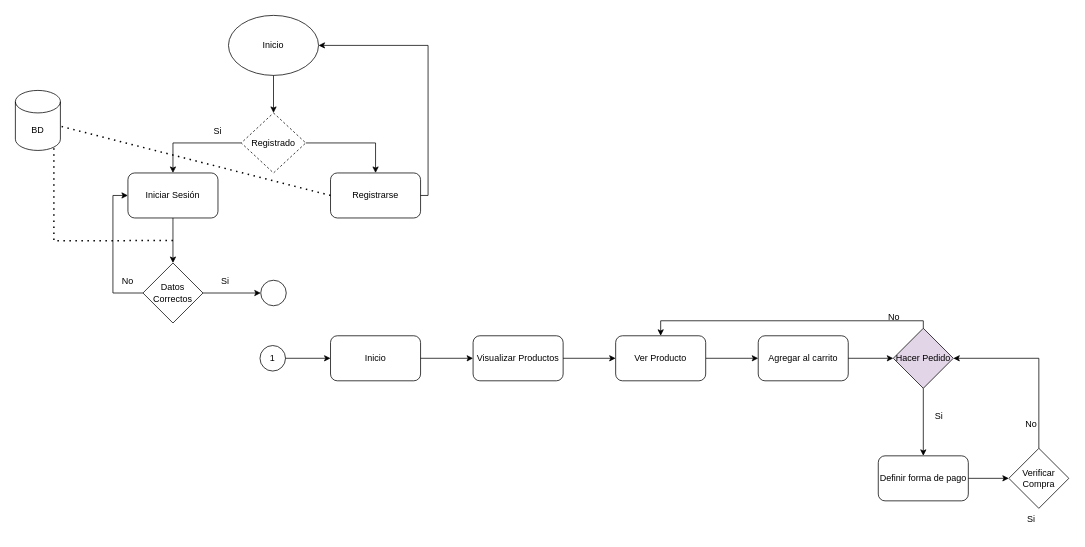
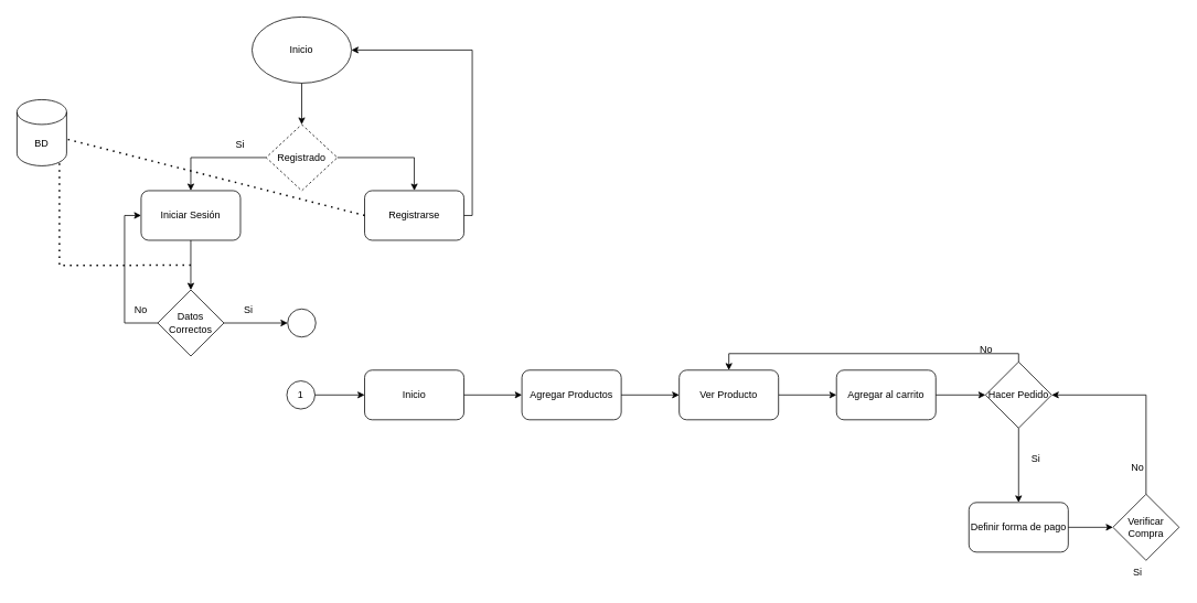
- <mxCell id="24" value="Visualizar Productos" style="rounded=1;whiteSpace=wrap;html=1;" vertex="1" parent="1"><mxGeometry x="630" y="447" width="120" height="60" as="geometry" /></mxCell>
+ <mxCell id="24" value="Agregar Productos" style="rounded=1;whiteSpace=wrap;html=1;" vertex="1" parent="1"><mxGeometry x="630" y="447" width="120" height="60" as="geometry" /></mxCell>
- <mxCell id="31" value="Hacer Pedido" style="rhombus;whiteSpace=wrap;html=1;fillColor=#e1d5e7;" vertex="1" parent="1"><mxGeometry x="1190" y="437" width="80" height="80" as="geometry" /></mxCell>
+ <mxCell id="31" value="Hacer Pedido" style="rhombus;whiteSpace=wrap;html=1;" vertex="1" parent="1"><mxGeometry x="1190" y="437" width="80" height="80" as="geometry" /></mxCell>
